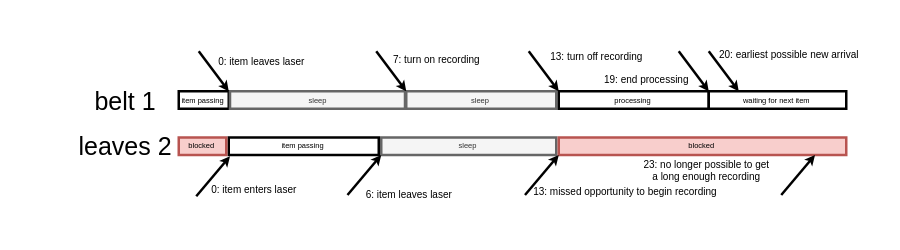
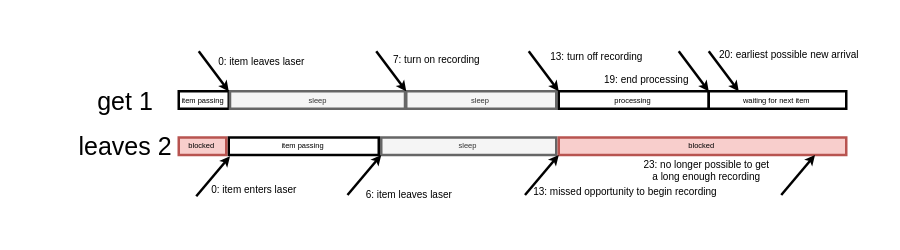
- <mxCell id="2" value="belt 1" style="text;html=1;align=center;verticalAlign=middle;whiteSpace=wrap;rounded=0;fontSize=10;" parent="1" vertex="1"><mxGeometry x="20" y="24.5" width="60" height="30" as="geometry" /></mxCell>
+ <mxCell id="2" value="get 1" style="text;html=1;align=center;verticalAlign=middle;whiteSpace=wrap;rounded=0;fontSize=10;" parent="1" vertex="1"><mxGeometry x="20" y="24.5" width="60" height="30" as="geometry" /></mxCell>
